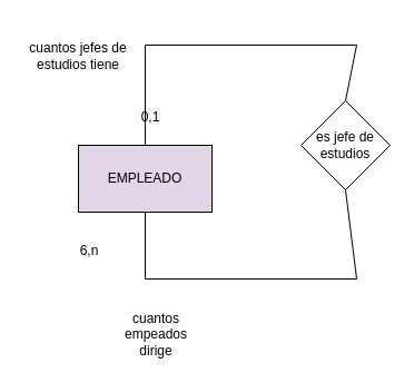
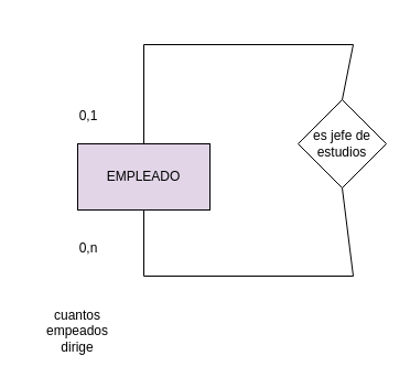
- <mxCell id="9" value="cuantos jefes de estudios tiene" style="text;html=1;strokeColor=none;fillColor=none;align=center;verticalAlign=middle;whiteSpace=wrap;rounded=0;" vertex="1" parent="1"><mxGeometry x="20" y="20" width="100" height="60" as="geometry" /></mxCell>
- <mxCell id="7" value="0,1" style="text;html=1;strokeColor=none;fillColor=none;align=center;verticalAlign=middle;whiteSpace=wrap;rounded=0;" vertex="1" parent="1"><mxGeometry x="105" y="90" width="60" height="30" as="geometry" /></mxCell>
+ <mxCell id="7" value="0,1" style="text;html=1;strokeColor=none;fillColor=none;align=center;verticalAlign=middle;whiteSpace=wrap;rounded=0;" vertex="1" parent="1"><mxGeometry x="50" y="90" width="60" height="30" as="geometry" /></mxCell>
- <mxCell id="6" value="6,n" style="text;html=1;strokeColor=none;fillColor=none;align=center;verticalAlign=middle;whiteSpace=wrap;rounded=0;" vertex="1" parent="1"><mxGeometry x="50" y="210" width="60" height="30" as="geometry" /></mxCell>
+ <mxCell id="6" value="0,n" style="text;html=1;strokeColor=none;fillColor=none;align=center;verticalAlign=middle;whiteSpace=wrap;rounded=0;" vertex="1" parent="1"><mxGeometry x="50" y="210" width="60" height="30" as="geometry" /></mxCell>
- <mxCell id="8" value="cuantos empeados dirige" style="text;html=1;strokeColor=none;fillColor=none;align=center;verticalAlign=middle;whiteSpace=wrap;rounded=0;" vertex="1" parent="1"><mxGeometry x="95" y="270" width="90" height="60" as="geometry" /></mxCell>
+ <mxCell id="8" value="cuantos empeados dirige" style="text;html=1;strokeColor=none;fillColor=none;align=center;verticalAlign=middle;whiteSpace=wrap;rounded=0;" vertex="1" parent="1"><mxGeometry x="25" y="270" width="90" height="60" as="geometry" /></mxCell>
